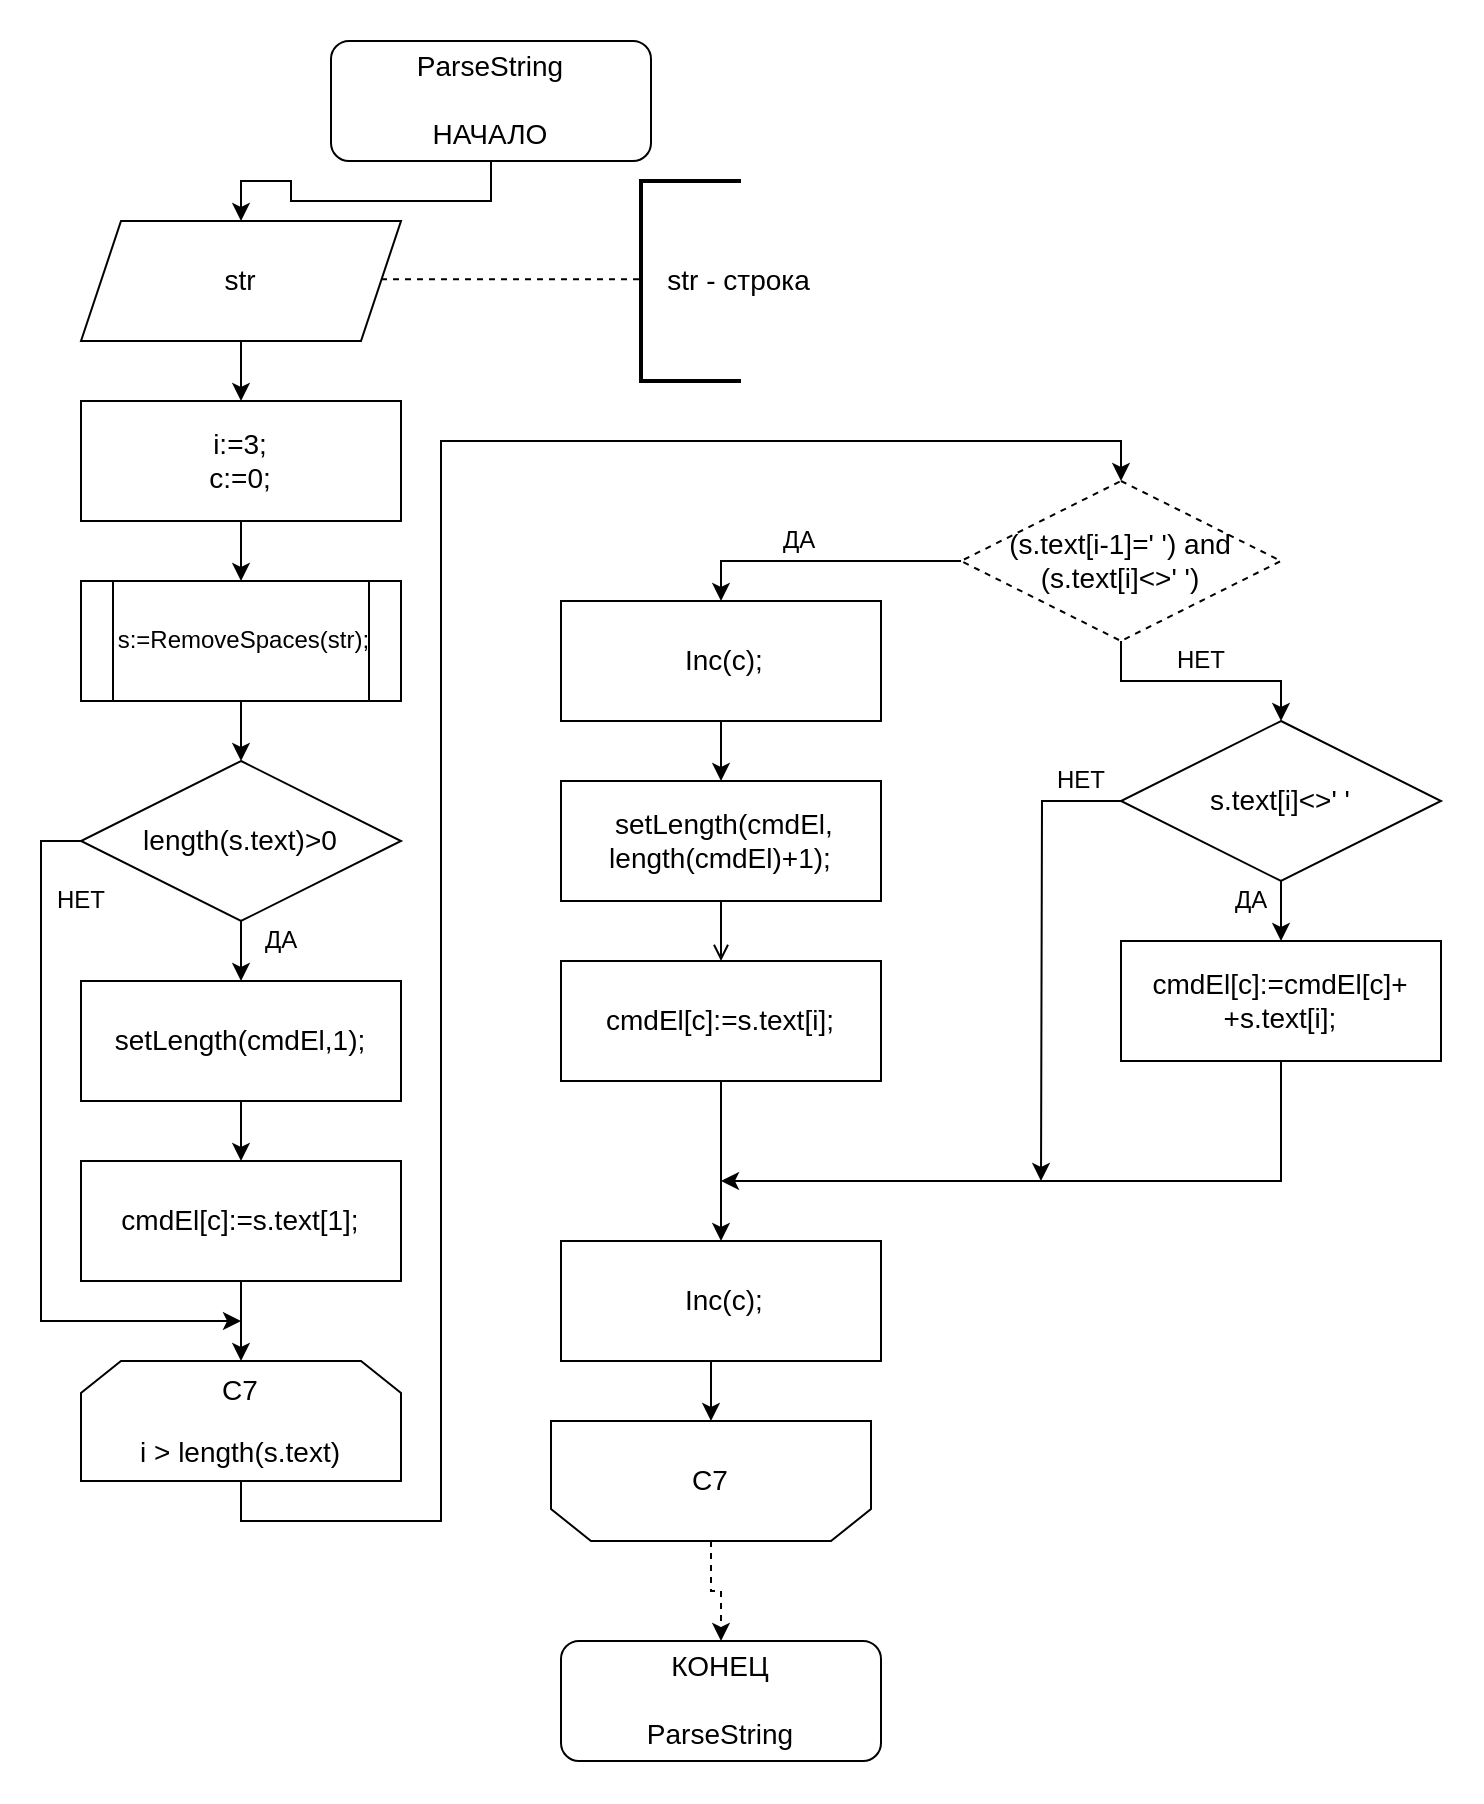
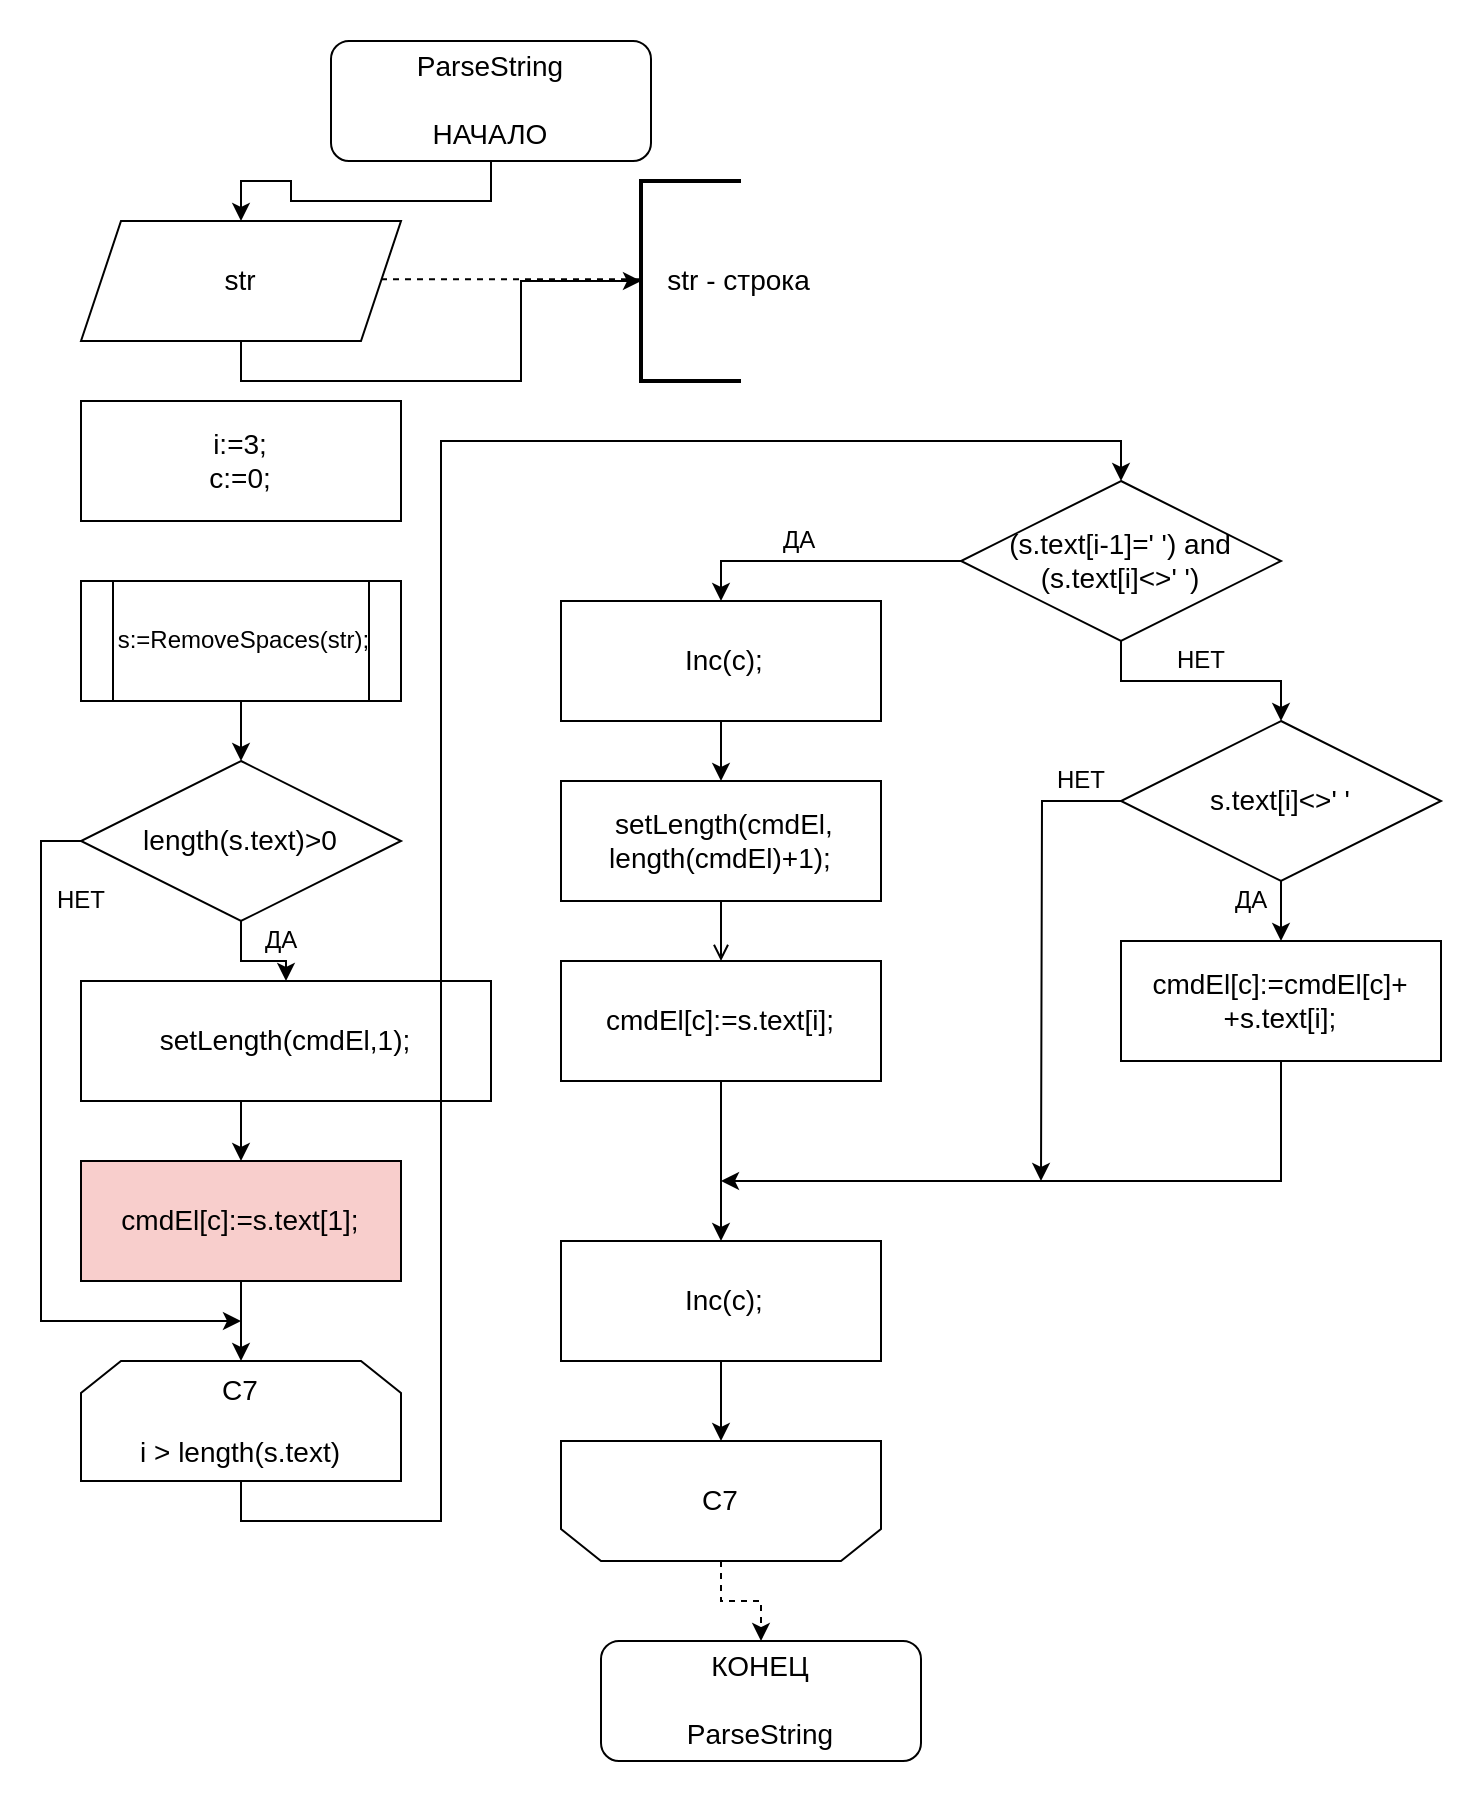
- <mxCell id="6" style="edgeStyle=orthogonalEdgeStyle;rounded=0;orthogonalLoop=1;jettySize=auto;html=1;exitX=0.5;exitY=1;exitDx=0;exitDy=0;entryX=0.5;entryY=0;entryDx=0;entryDy=0;" edge="1" parent="1" source="7" target="11"><mxGeometry relative="1" as="geometry" /></mxCell>
+ <mxCell id="6" style="edgeStyle=orthogonalEdgeStyle;rounded=0;orthogonalLoop=1;jettySize=auto;html=1;exitX=0.5;exitY=1;exitDx=0;exitDy=0;" edge="1" parent="1" source="7" target="8"><mxGeometry relative="1" as="geometry" /></mxCell>
- <mxCell id="10" style="edgeStyle=orthogonalEdgeStyle;rounded=0;orthogonalLoop=1;jettySize=auto;html=1;exitX=0.5;exitY=1;exitDx=0;exitDy=0;entryX=0.5;entryY=0;entryDx=0;entryDy=0;" edge="1" parent="1" source="11" target="5"><mxGeometry relative="1" as="geometry" /></mxCell>
- <mxCell id="24" value="&lt;span style=&quot;font-size: 14px&quot;&gt;(s.text[i-1]=' ') and (s.text[i]&amp;lt;&amp;gt;' ')&lt;/span&gt;" style="rhombus;whiteSpace=wrap;html=1;dashed=1;" vertex="1" parent="1"><mxGeometry x="480" y="240" width="160" height="80" as="geometry" /></mxCell>
+ <mxCell id="24" value="&lt;span style=&quot;font-size: 14px&quot;&gt;(s.text[i-1]=' ') and (s.text[i]&amp;lt;&amp;gt;' ')&lt;/span&gt;" style="rhombus;whiteSpace=wrap;html=1;" vertex="1" parent="1"><mxGeometry x="480" y="240" width="160" height="80" as="geometry" /></mxCell>
- <mxCell id="16" value="&lt;font&gt;&lt;span style=&quot;font-size: 14px&quot;&gt;setLength(cmdEl,1);&lt;/span&gt;&lt;br&gt;&lt;/font&gt;" style="rounded=0;whiteSpace=wrap;html=1;" vertex="1" parent="1"><mxGeometry x="40" y="490" width="160" height="60" as="geometry" /></mxCell>
+ <mxCell id="16" value="&lt;font&gt;&lt;span style=&quot;font-size: 14px&quot;&gt;setLength(cmdEl,1);&lt;/span&gt;&lt;br&gt;&lt;/font&gt;" style="rounded=0;whiteSpace=wrap;html=1;" vertex="1" parent="1"><mxGeometry x="40" y="490" width="205" height="60" as="geometry" /></mxCell>
- <mxCell id="18" value="&lt;font&gt;&lt;span style=&quot;font-size: 14px&quot;&gt;cmdEl[c]:=s.text[1];&lt;/span&gt;&lt;br&gt;&lt;/font&gt;" style="rounded=0;whiteSpace=wrap;html=1;" vertex="1" parent="1"><mxGeometry x="40" y="580" width="160" height="60" as="geometry" /></mxCell>
+ <mxCell id="18" value="&lt;font&gt;&lt;span style=&quot;font-size: 14px&quot;&gt;cmdEl[c]:=s.text[1];&lt;/span&gt;&lt;br&gt;&lt;/font&gt;" style="rounded=0;whiteSpace=wrap;html=1;fillColor=#f8cecc;" vertex="1" parent="1"><mxGeometry x="40" y="580" width="160" height="60" as="geometry" /></mxCell>
- <mxCell id="44" value="&lt;font&gt;&lt;span style=&quot;font-size: 14px&quot;&gt;C7&lt;/span&gt;&lt;br&gt;&lt;/font&gt;" style="shape=loopLimit;whiteSpace=wrap;html=1;direction=west;" vertex="1" parent="1"><mxGeometry x="275" y="710" width="160" height="60" as="geometry" /></mxCell>
+ <mxCell id="44" value="&lt;font&gt;&lt;span style=&quot;font-size: 14px&quot;&gt;C7&lt;/span&gt;&lt;br&gt;&lt;/font&gt;" style="shape=loopLimit;whiteSpace=wrap;html=1;direction=west;" vertex="1" parent="1"><mxGeometry x="280" y="720" width="160" height="60" as="geometry" /></mxCell>
- <mxCell id="45" value="&lt;font style=&quot;font-size: 14px&quot;&gt;КОНЕЦ&lt;br&gt;&lt;br&gt;ParseString&lt;br&gt;&lt;/font&gt;" style="rounded=1;whiteSpace=wrap;html=1;" vertex="1" parent="1"><mxGeometry x="280" y="820" width="160" height="60" as="geometry" /></mxCell>
+ <mxCell id="45" value="&lt;font style=&quot;font-size: 14px&quot;&gt;КОНЕЦ&lt;br&gt;&lt;br&gt;ParseString&lt;br&gt;&lt;/font&gt;" style="rounded=1;whiteSpace=wrap;html=1;" vertex="1" parent="1"><mxGeometry x="300" y="820" width="160" height="60" as="geometry" /></mxCell>
